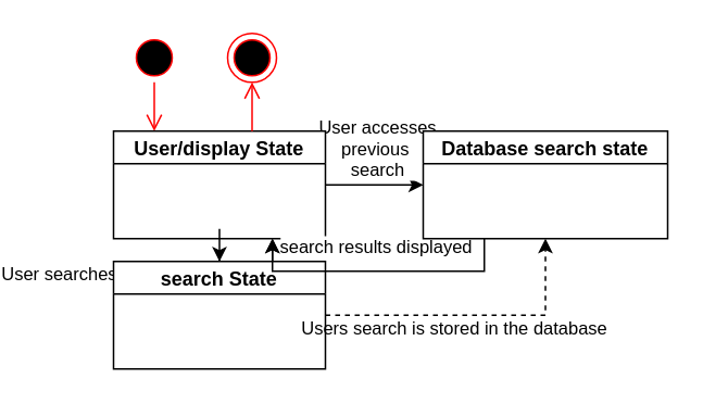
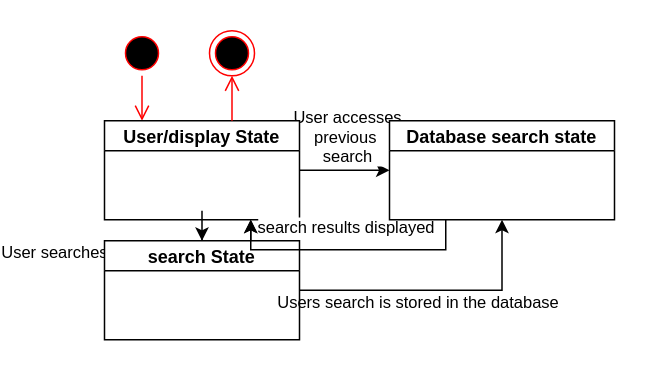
- <mxCell id="8" style="edgeStyle=orthogonalEdgeStyle;rounded=0;orthogonalLoop=1;jettySize=auto;html=1;dashed=1;" edge="1" parent="1" source="11" target="14"><mxGeometry relative="1" as="geometry" /></mxCell>
+ <mxCell id="8" style="edgeStyle=orthogonalEdgeStyle;rounded=0;orthogonalLoop=1;jettySize=auto;html=1;" edge="1" parent="1" source="11" target="14"><mxGeometry relative="1" as="geometry" /></mxCell>
